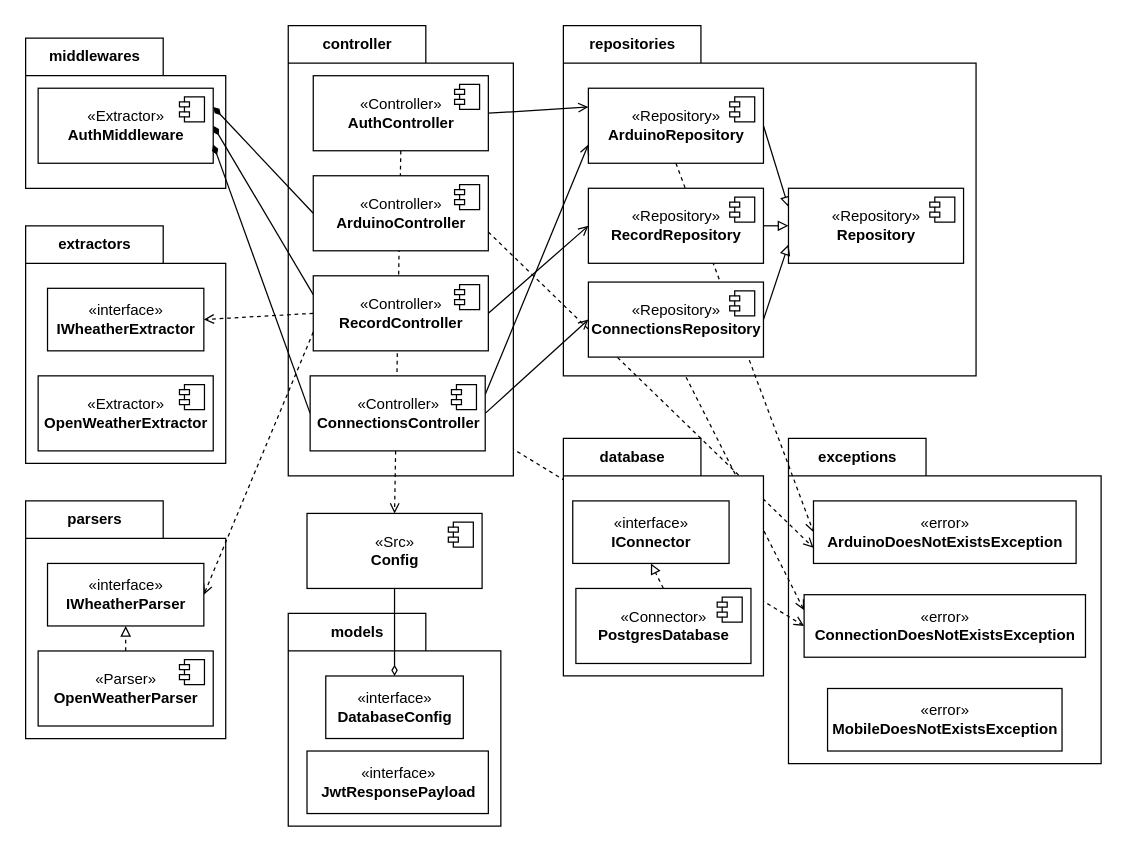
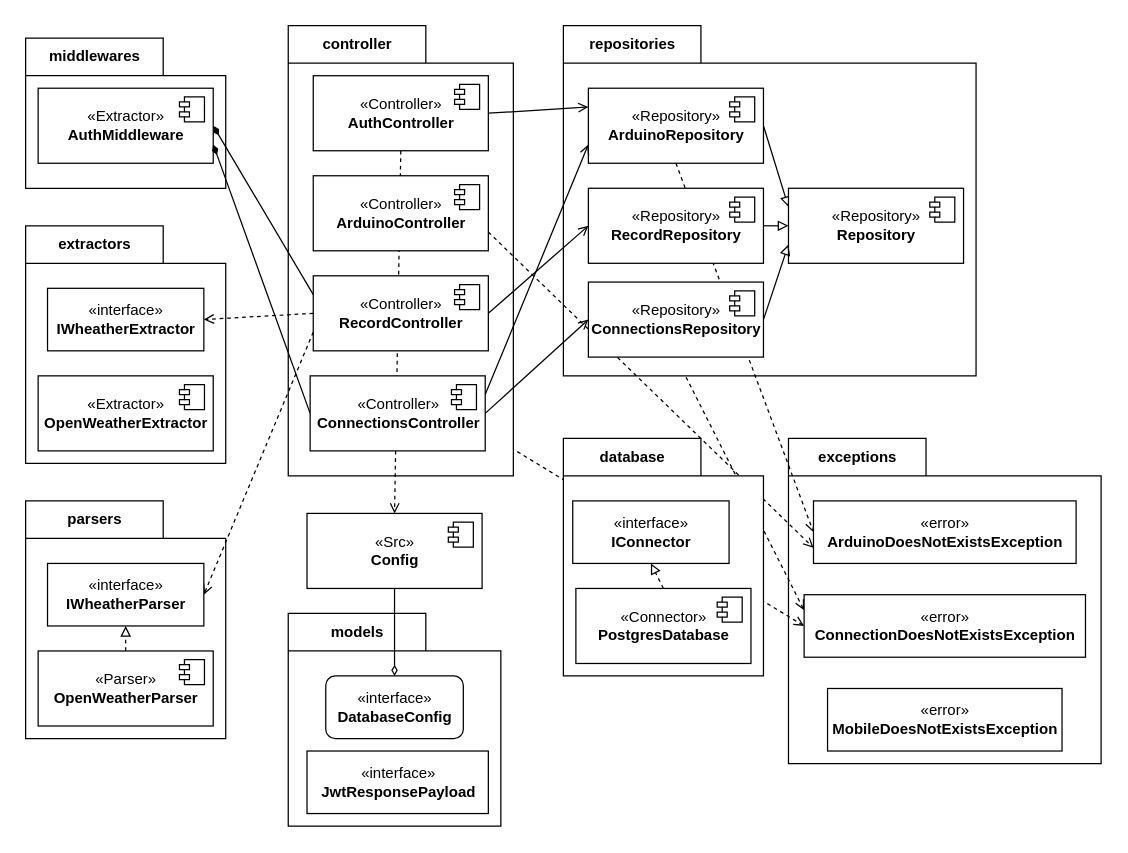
- <mxCell id="26" style="edgeStyle=none;rounded=0;orthogonalLoop=1;jettySize=auto;html=1;exitX=0;exitY=0.5;exitDx=0;exitDy=0;entryX=1;entryY=0.25;entryDx=0;entryDy=0;endArrow=diamondThin;endFill=1;" parent="1" source="28" target="43" edge="1"><mxGeometry relative="1" as="geometry" /></mxCell>
- <mxCell id="48" value="«interface»&lt;br&gt;&lt;div&gt;&lt;b&gt;DatabaseConfig&lt;/b&gt;&lt;/div&gt;" style="html=1;" parent="1" vertex="1"><mxGeometry x="260" y="540" width="110" height="50" as="geometry" /></mxCell>
+ <mxCell id="48" value="«interface»&lt;br&gt;&lt;div&gt;&lt;b&gt;DatabaseConfig&lt;/b&gt;&lt;/div&gt;" style="html=1;rounded=1;" parent="1" vertex="1"><mxGeometry x="260" y="540" width="110" height="50" as="geometry" /></mxCell>
